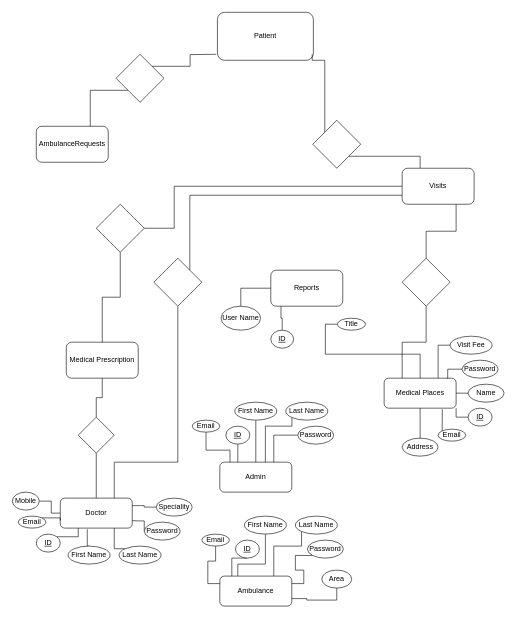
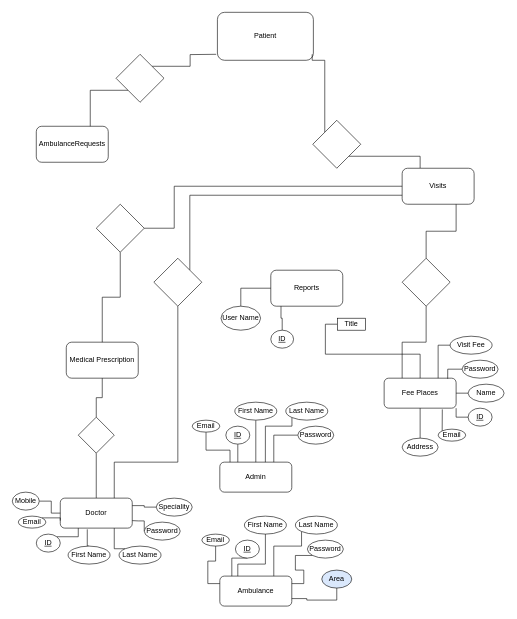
- <mxCell id="50" value="Title" style="ellipse;whiteSpace=wrap;html=1;" vertex="1" parent="1"><mxGeometry x="562" y="530" width="47" height="20" as="geometry" /></mxCell>
+ <mxCell id="50" value="Title" style="whiteSpace=wrap;html=1;rounded=0;" vertex="1" parent="1"><mxGeometry x="562" y="530" width="47" height="20" as="geometry" /></mxCell>
- <mxCell id="7" value="Medical Places" style="rounded=1;whiteSpace=wrap;html=1;" vertex="1" parent="1"><mxGeometry x="640" y="630" width="120" height="50" as="geometry" /></mxCell>
+ <mxCell id="7" value="Fee Places" style="rounded=1;whiteSpace=wrap;html=1;" vertex="1" parent="1"><mxGeometry x="640" y="630" width="120" height="50" as="geometry" /></mxCell>
- <mxCell id="33" value="Area" style="ellipse;whiteSpace=wrap;html=1;" vertex="1" parent="1"><mxGeometry x="536" y="950" width="50" height="30" as="geometry" /></mxCell>
+ <mxCell id="33" value="Area" style="ellipse;whiteSpace=wrap;html=1;fillColor=#dae8fc;" vertex="1" parent="1"><mxGeometry x="536" y="950" width="50" height="30" as="geometry" /></mxCell>
